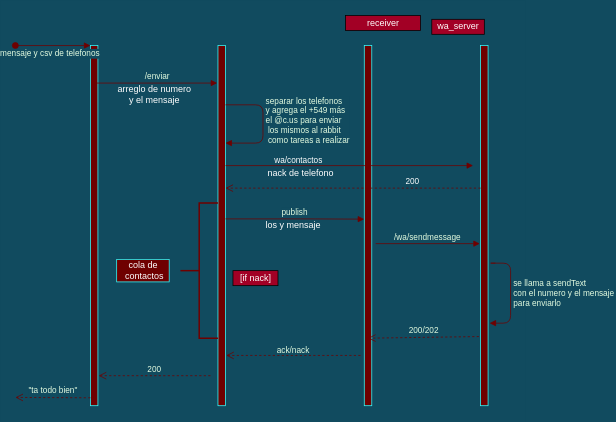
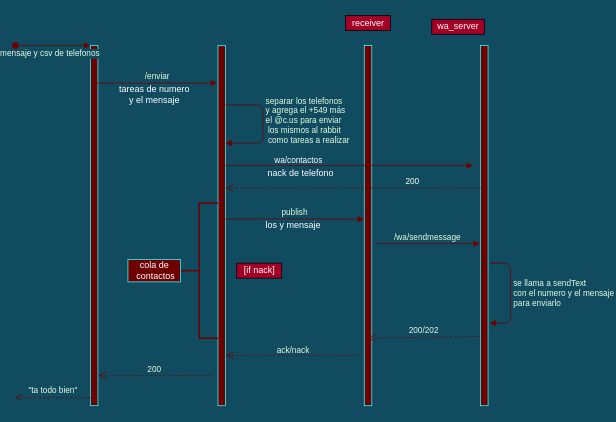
- <mxCell id="5" value="receiver" style="text;html=1;align=center;verticalAlign=middle;resizable=0;points=[];autosize=1;fontStyle=0;fillColor=#a20025;fontColor=#ffffff;strokeColor=#000000;" parent="1" vertex="1"><mxGeometry x="460" y="20" width="100" height="20" as="geometry" /></mxCell>
+ <mxCell id="5" value="receiver" style="text;html=1;align=center;verticalAlign=middle;resizable=0;points=[];autosize=1;fontStyle=0;fillColor=#a20025;fontColor=#ffffff;strokeColor=#000000;" parent="1" vertex="1"><mxGeometry x="460" y="20" width="60" height="20" as="geometry" /></mxCell>
- <mxCell id="22" value="arreglo de numero &lt;br&gt;y el mensaje" style="text;html=1;align=center;verticalAlign=middle;resizable=0;points=[];autosize=1;strokeColor=none;fontColor=#FFFFFF;" vertex="1" parent="1"><mxGeometry x="150" y="110" width="110" height="30" as="geometry" /></mxCell>
+ <mxCell id="22" value="tareas de numero &lt;br&gt;y el mensaje" style="text;html=1;align=center;verticalAlign=middle;resizable=0;points=[];autosize=1;strokeColor=none;fontColor=#FFFFFF;" vertex="1" parent="1"><mxGeometry x="150" y="110" width="110" height="30" as="geometry" /></mxCell>
- <mxCell id="11" value="cola de&lt;br&gt;&amp;nbsp;contactos" style="text;html=1;align=center;verticalAlign=middle;resizable=0;points=[];autosize=1;fontStyle=0;fontColor=#ffffff;fillColor=#6F0000;strokeColor=#33FFFF;" parent="1" vertex="1"><mxGeometry x="155" y="345" width="70" height="30" as="geometry" /></mxCell>
+ <mxCell id="11" value="cola de&lt;br&gt;&amp;nbsp;contactos" style="text;html=1;align=center;verticalAlign=middle;resizable=0;points=[];autosize=1;fontStyle=0;fontColor=#ffffff;fillColor=#6F0000;strokeColor=#33FFFF;" parent="1" vertex="1"><mxGeometry x="170" y="345" width="70" height="30" as="geometry" /></mxCell>
- <mxCell id="20" value="[if nack]" style="text;html=1;align=center;verticalAlign=middle;resizable=0;points=[];autosize=1;fontColor=#ffffff;fillColor=#a20025;strokeColor=#000000;" vertex="1" parent="1"><mxGeometry x="310" y="360" width="60" height="20" as="geometry" /></mxCell>
+ <mxCell id="20" value="[if nack]" style="text;html=1;align=center;verticalAlign=middle;resizable=0;points=[];autosize=1;fontColor=#ffffff;fillColor=#a20025;strokeColor=#000000;" vertex="1" parent="1"><mxGeometry x="315" y="350" width="60" height="20" as="geometry" /></mxCell>
